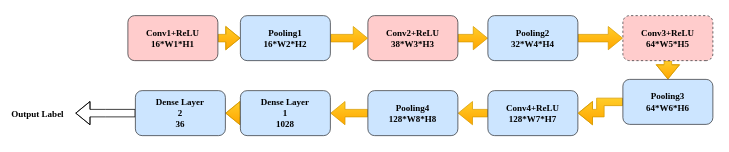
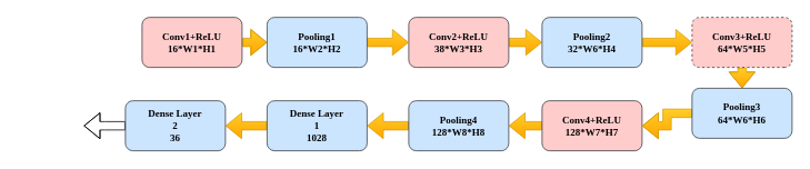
- <mxCell id="13" value="&lt;div&gt;Pooling2&lt;br&gt;&lt;/div&gt;&lt;div&gt;32*W4*H4&lt;br&gt;&lt;/div&gt;" style="rounded=1;whiteSpace=wrap;html=1;fillColor=#cce5ff;strokeColor=#36393d;fontFamily=Times New Roman;direction=west;fontStyle=1" vertex="1" parent="1"><mxGeometry x="650" y="20" width="120" height="60" as="geometry" /></mxCell>
+ <mxCell id="13" value="&lt;div&gt;Pooling2&lt;br&gt;&lt;/div&gt;&lt;div&gt;32*W6*H4&lt;br&gt;&lt;/div&gt;" style="rounded=1;whiteSpace=wrap;html=1;fillColor=#cce5ff;strokeColor=#36393d;fontFamily=Times New Roman;direction=west;fontStyle=1" vertex="1" parent="1"><mxGeometry x="650" y="20" width="120" height="60" as="geometry" /></mxCell>
- <mxCell id="22" value="Output Label" style="text;strokeColor=none;fillColor=none;align=center;verticalAlign=middle;rounded=0;fontFamily=Times New Roman;fontStyle=1" vertex="1" parent="1"><mxGeometry x="20" y="135" width="60" height="30" as="geometry" /></mxCell>
- <mxCell id="21" value="&lt;div&gt;Dense Layer&lt;/div&gt;&lt;div&gt;2&lt;br&gt;&lt;/div&gt;&lt;div&gt;36&lt;br&gt;&lt;/div&gt;" style="rounded=1;whiteSpace=wrap;html=1;fillColor=#cce5ff;strokeColor=#36393d;fontFamily=Times New Roman;direction=west;fontStyle=1" vertex="1" parent="1"><mxGeometry x="180" y="120" width="120" height="60" as="geometry" /></mxCell>
+ <mxCell id="21" value="&lt;div&gt;Dense Layer&lt;/div&gt;&lt;div&gt;2&lt;br&gt;&lt;/div&gt;&lt;div&gt;36&lt;br&gt;&lt;/div&gt;" style="rounded=1;whiteSpace=wrap;html=1;fillColor=#cce5ff;strokeColor=#36393d;fontFamily=Times New Roman;direction=west;fontStyle=1" vertex="1" parent="1"><mxGeometry x="150" y="120" width="120" height="60" as="geometry" /></mxCell>
- <mxCell id="9" value="&lt;div&gt;Conv4+ReLU&lt;/div&gt;&lt;div&gt;128*W7*H7&lt;br&gt;&lt;/div&gt;" style="rounded=1;whiteSpace=wrap;html=1;fillColor=#cce5ff;strokeColor=#36393d;fontFamily=Times New Roman;direction=west;fontStyle=1;" vertex="1" parent="1"><mxGeometry x="650" y="120" width="120" height="60" as="geometry" /></mxCell>
+ <mxCell id="9" value="&lt;div&gt;Conv4+ReLU&lt;/div&gt;&lt;div&gt;128*W7*H7&lt;br&gt;&lt;/div&gt;" style="rounded=1;whiteSpace=wrap;html=1;fillColor=#ffcccc;strokeColor=#36393d;fontFamily=Times New Roman;direction=west;fontStyle=1" vertex="1" parent="1"><mxGeometry x="650" y="120" width="120" height="60" as="geometry" /></mxCell>
